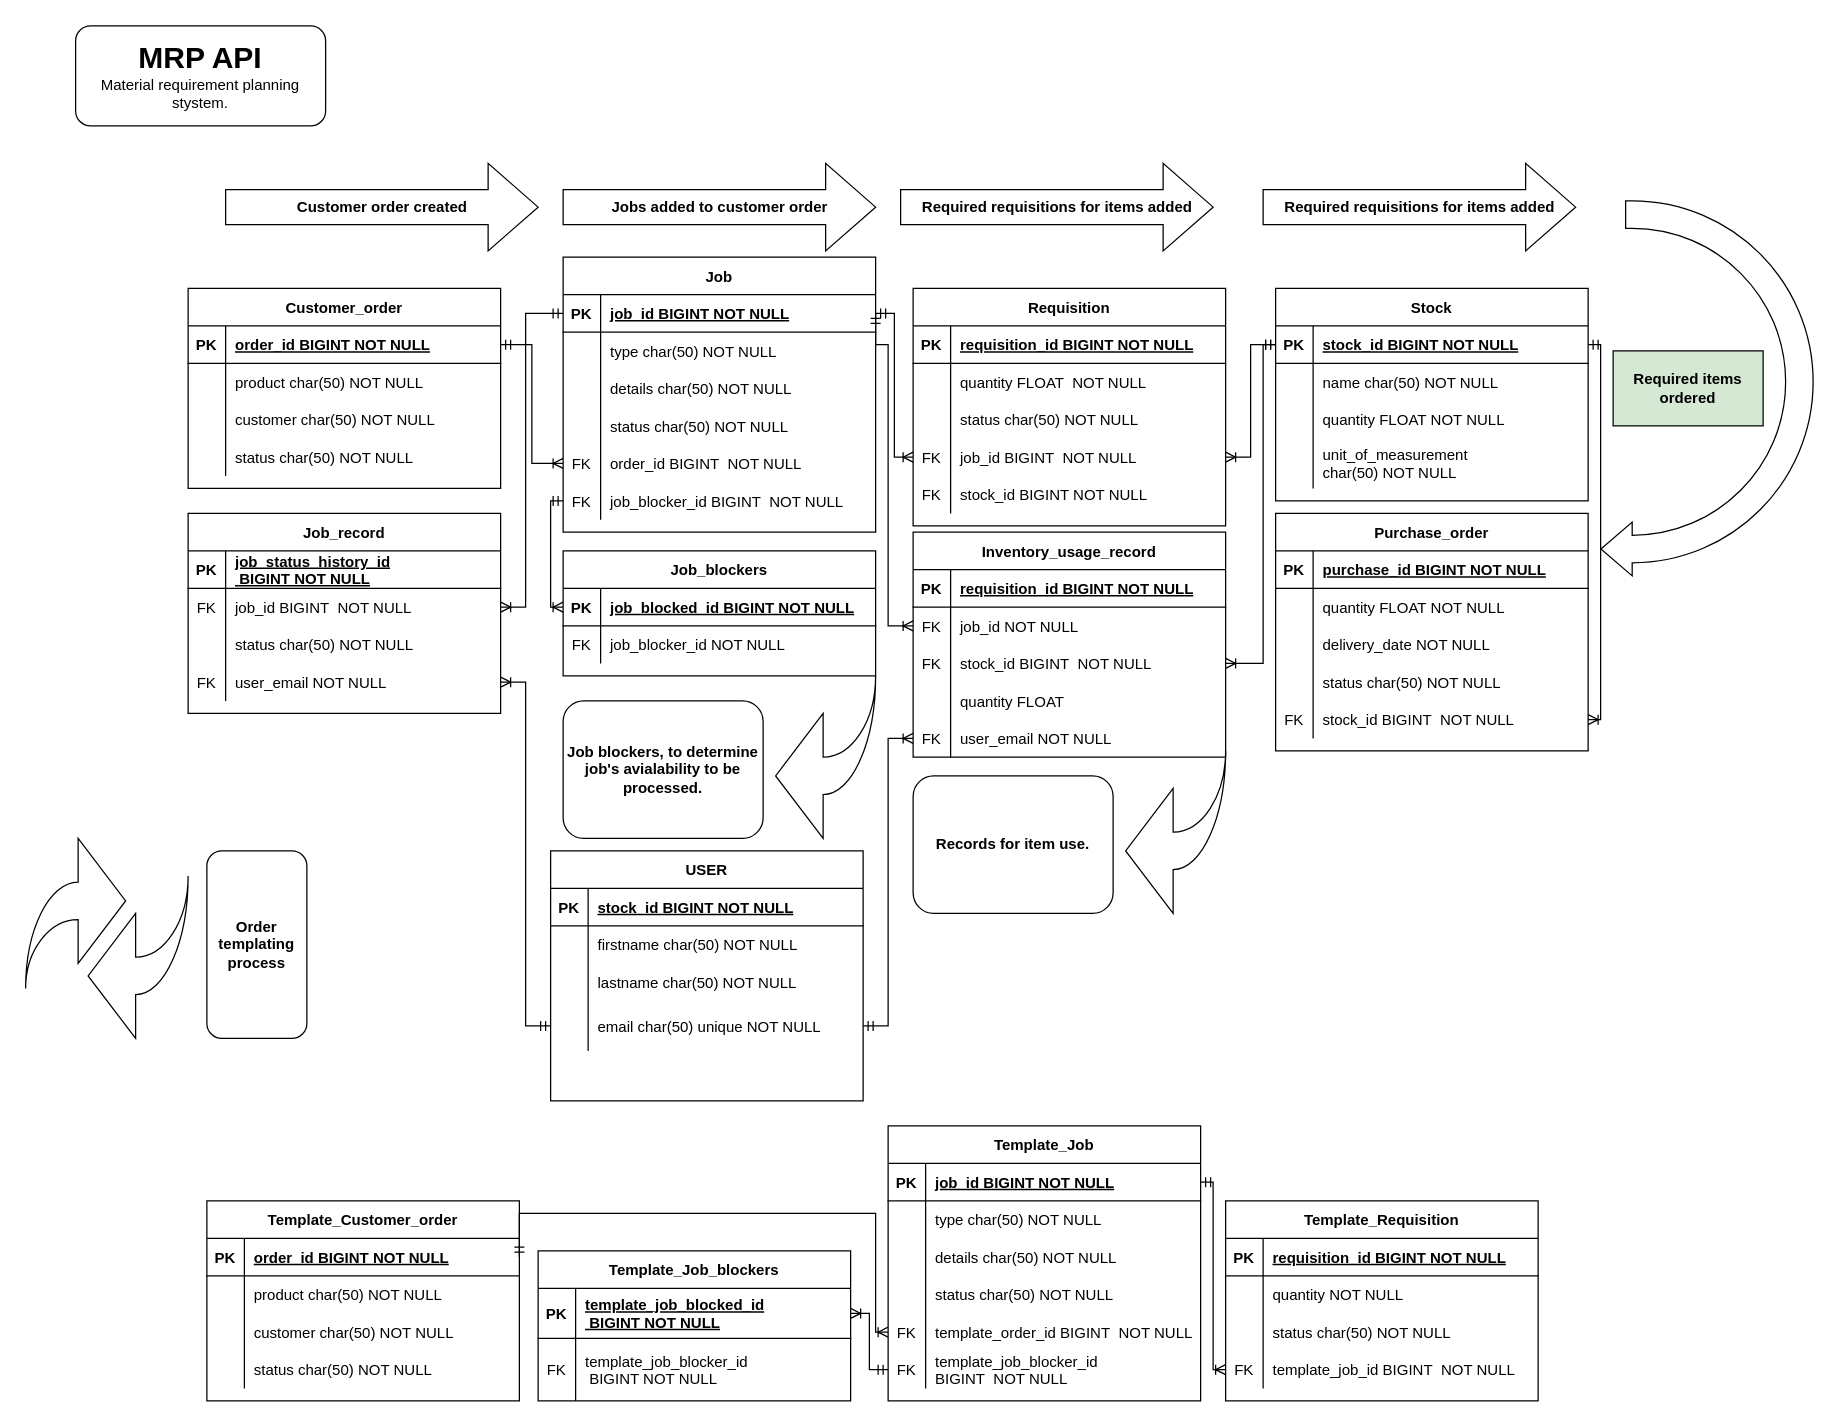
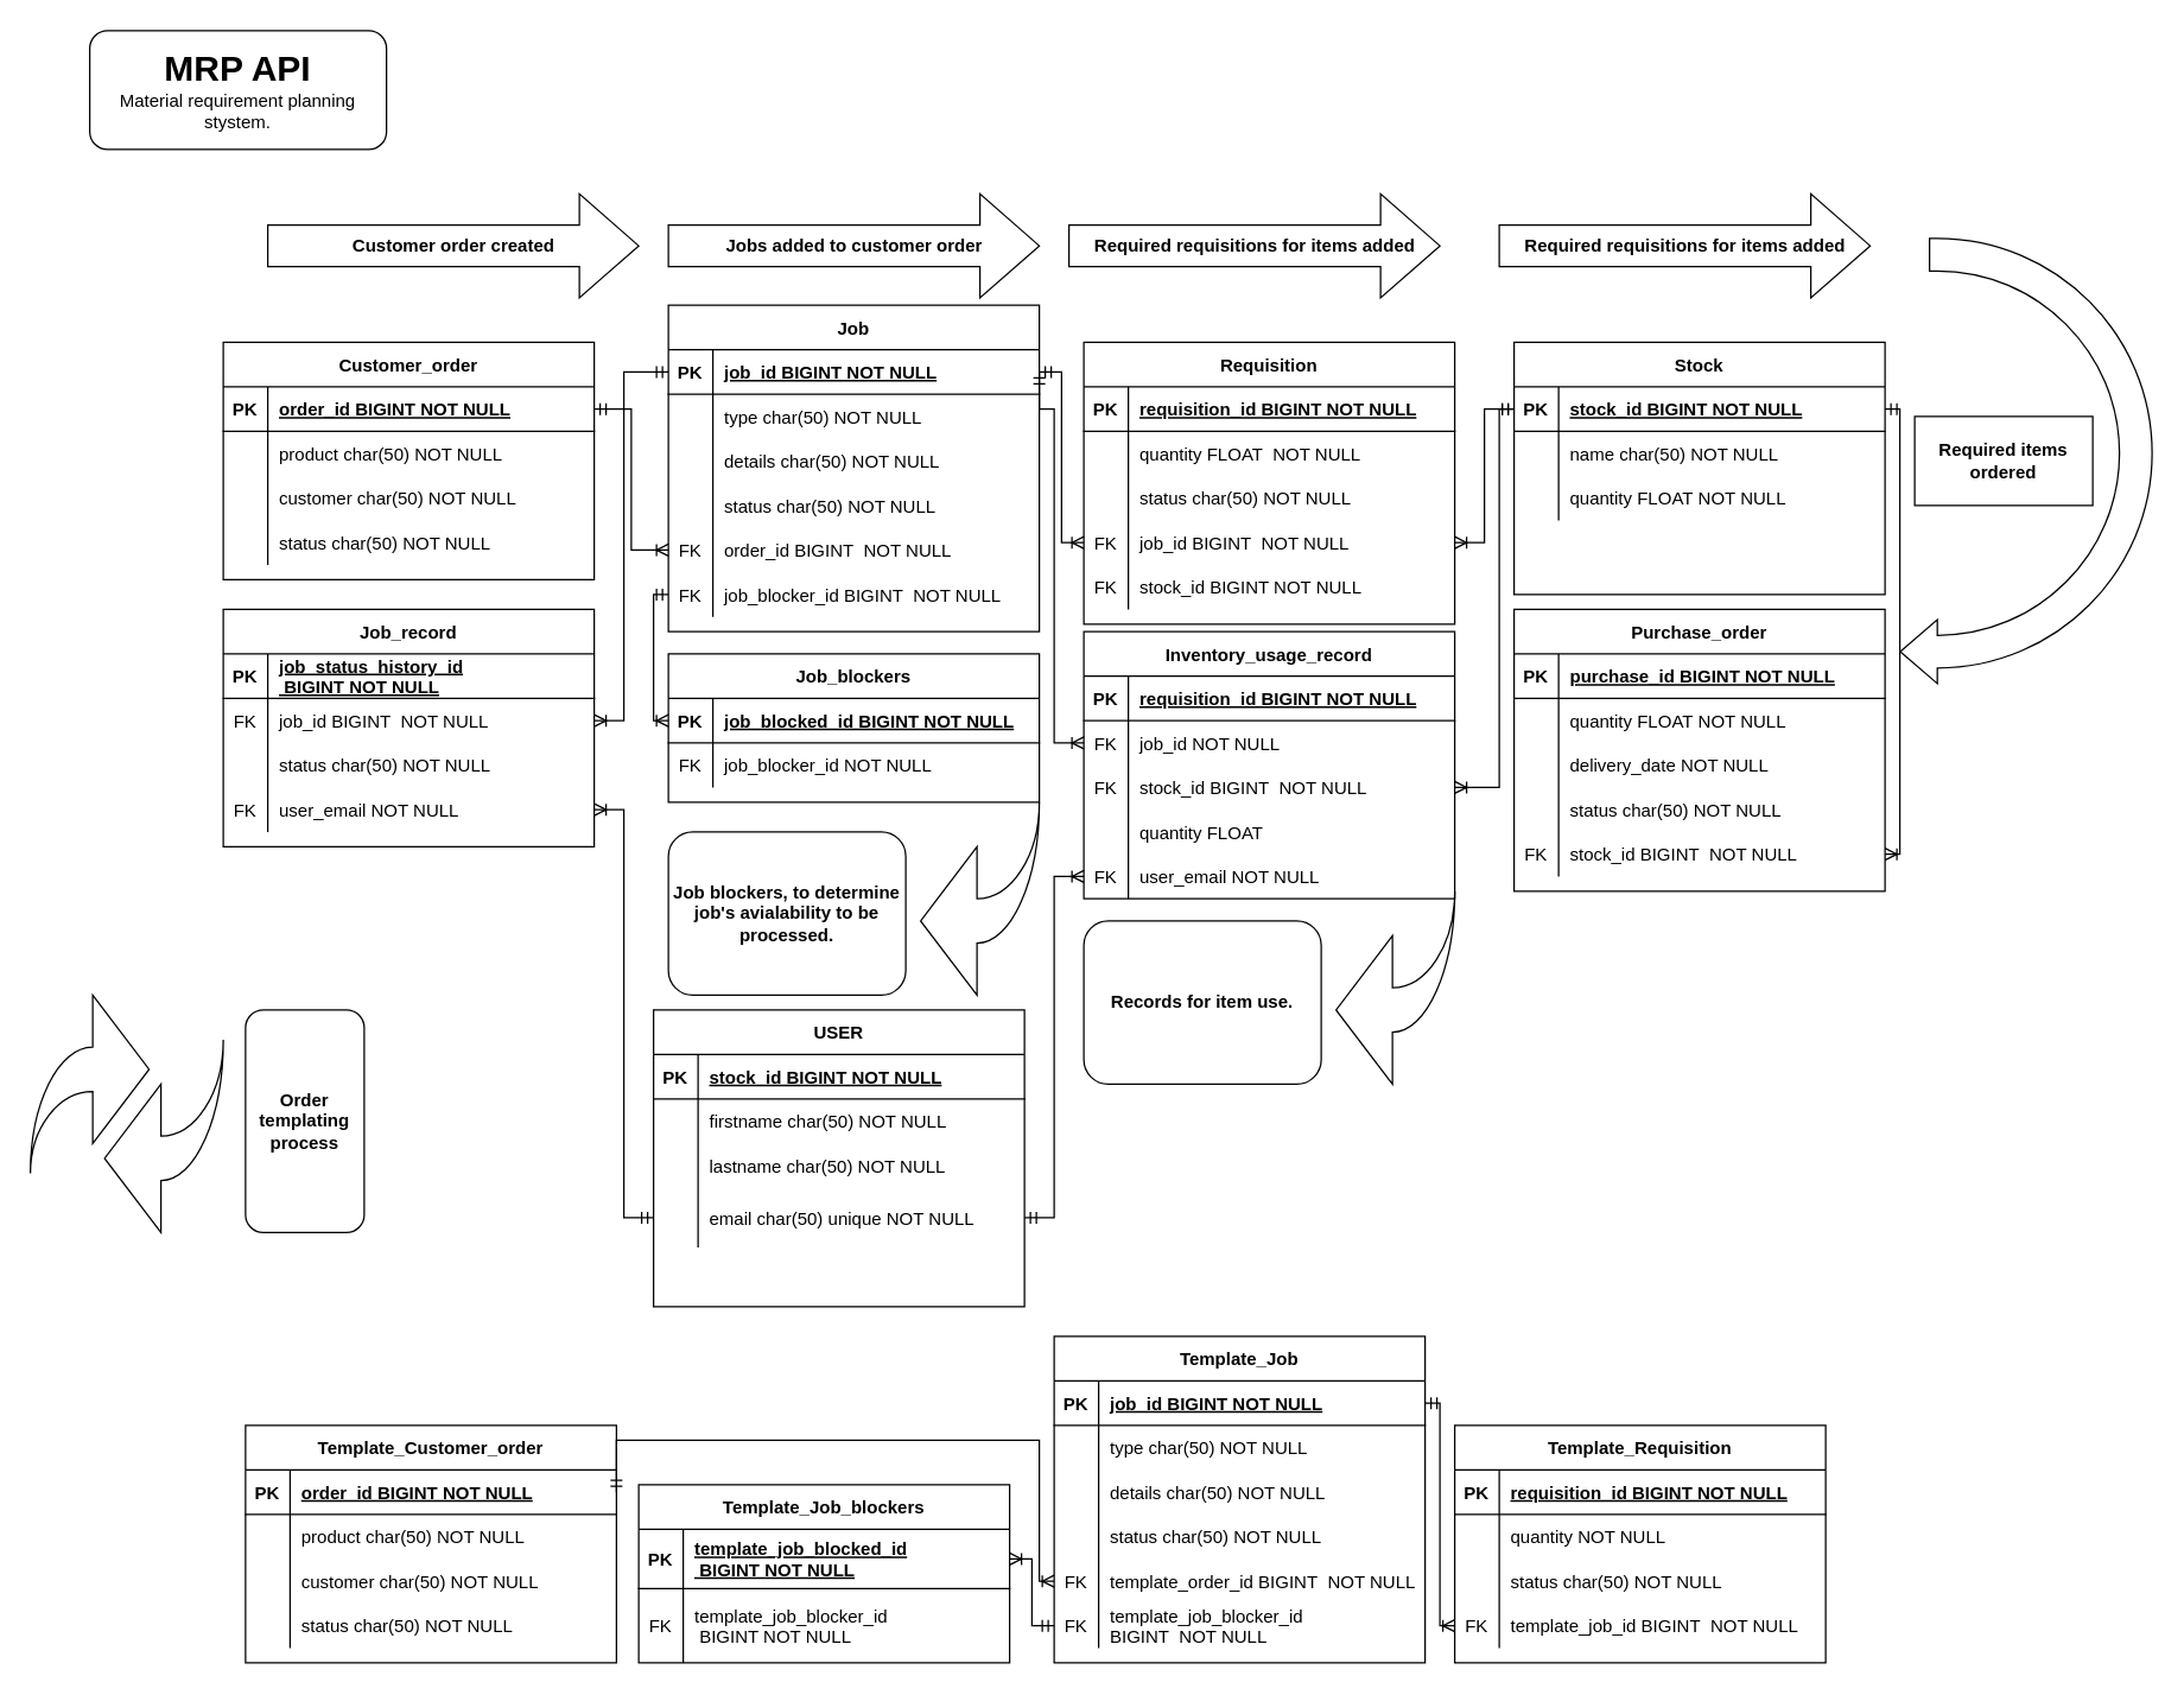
- <mxCell id="112" value="&lt;b&gt;Required items ordered&lt;/b&gt;" style="rounded=0;whiteSpace=wrap;html=1;fillColor=#d5e8d4;" parent="1" vertex="1"><mxGeometry x="1290" y="280" width="120" height="60" as="geometry" /></mxCell>
+ <mxCell id="112" value="&lt;b&gt;Required items ordered&lt;/b&gt;" style="rounded=0;whiteSpace=wrap;html=1;" parent="1" vertex="1"><mxGeometry x="1290" y="280" width="120" height="60" as="geometry" /></mxCell>
- <mxCell id="72" value="unit_of_measurement &#10;char(50) NOT NULL" style="shape=partialRectangle;overflow=hidden;connectable=0;fillColor=none;top=0;left=0;bottom=0;right=0;align=left;spacingLeft=6;" parent="70" vertex="1"><mxGeometry x="30" width="220" height="40" as="geometry"><mxRectangle width="220" height="40" as="alternateBounds" /></mxGeometry></mxCell>
